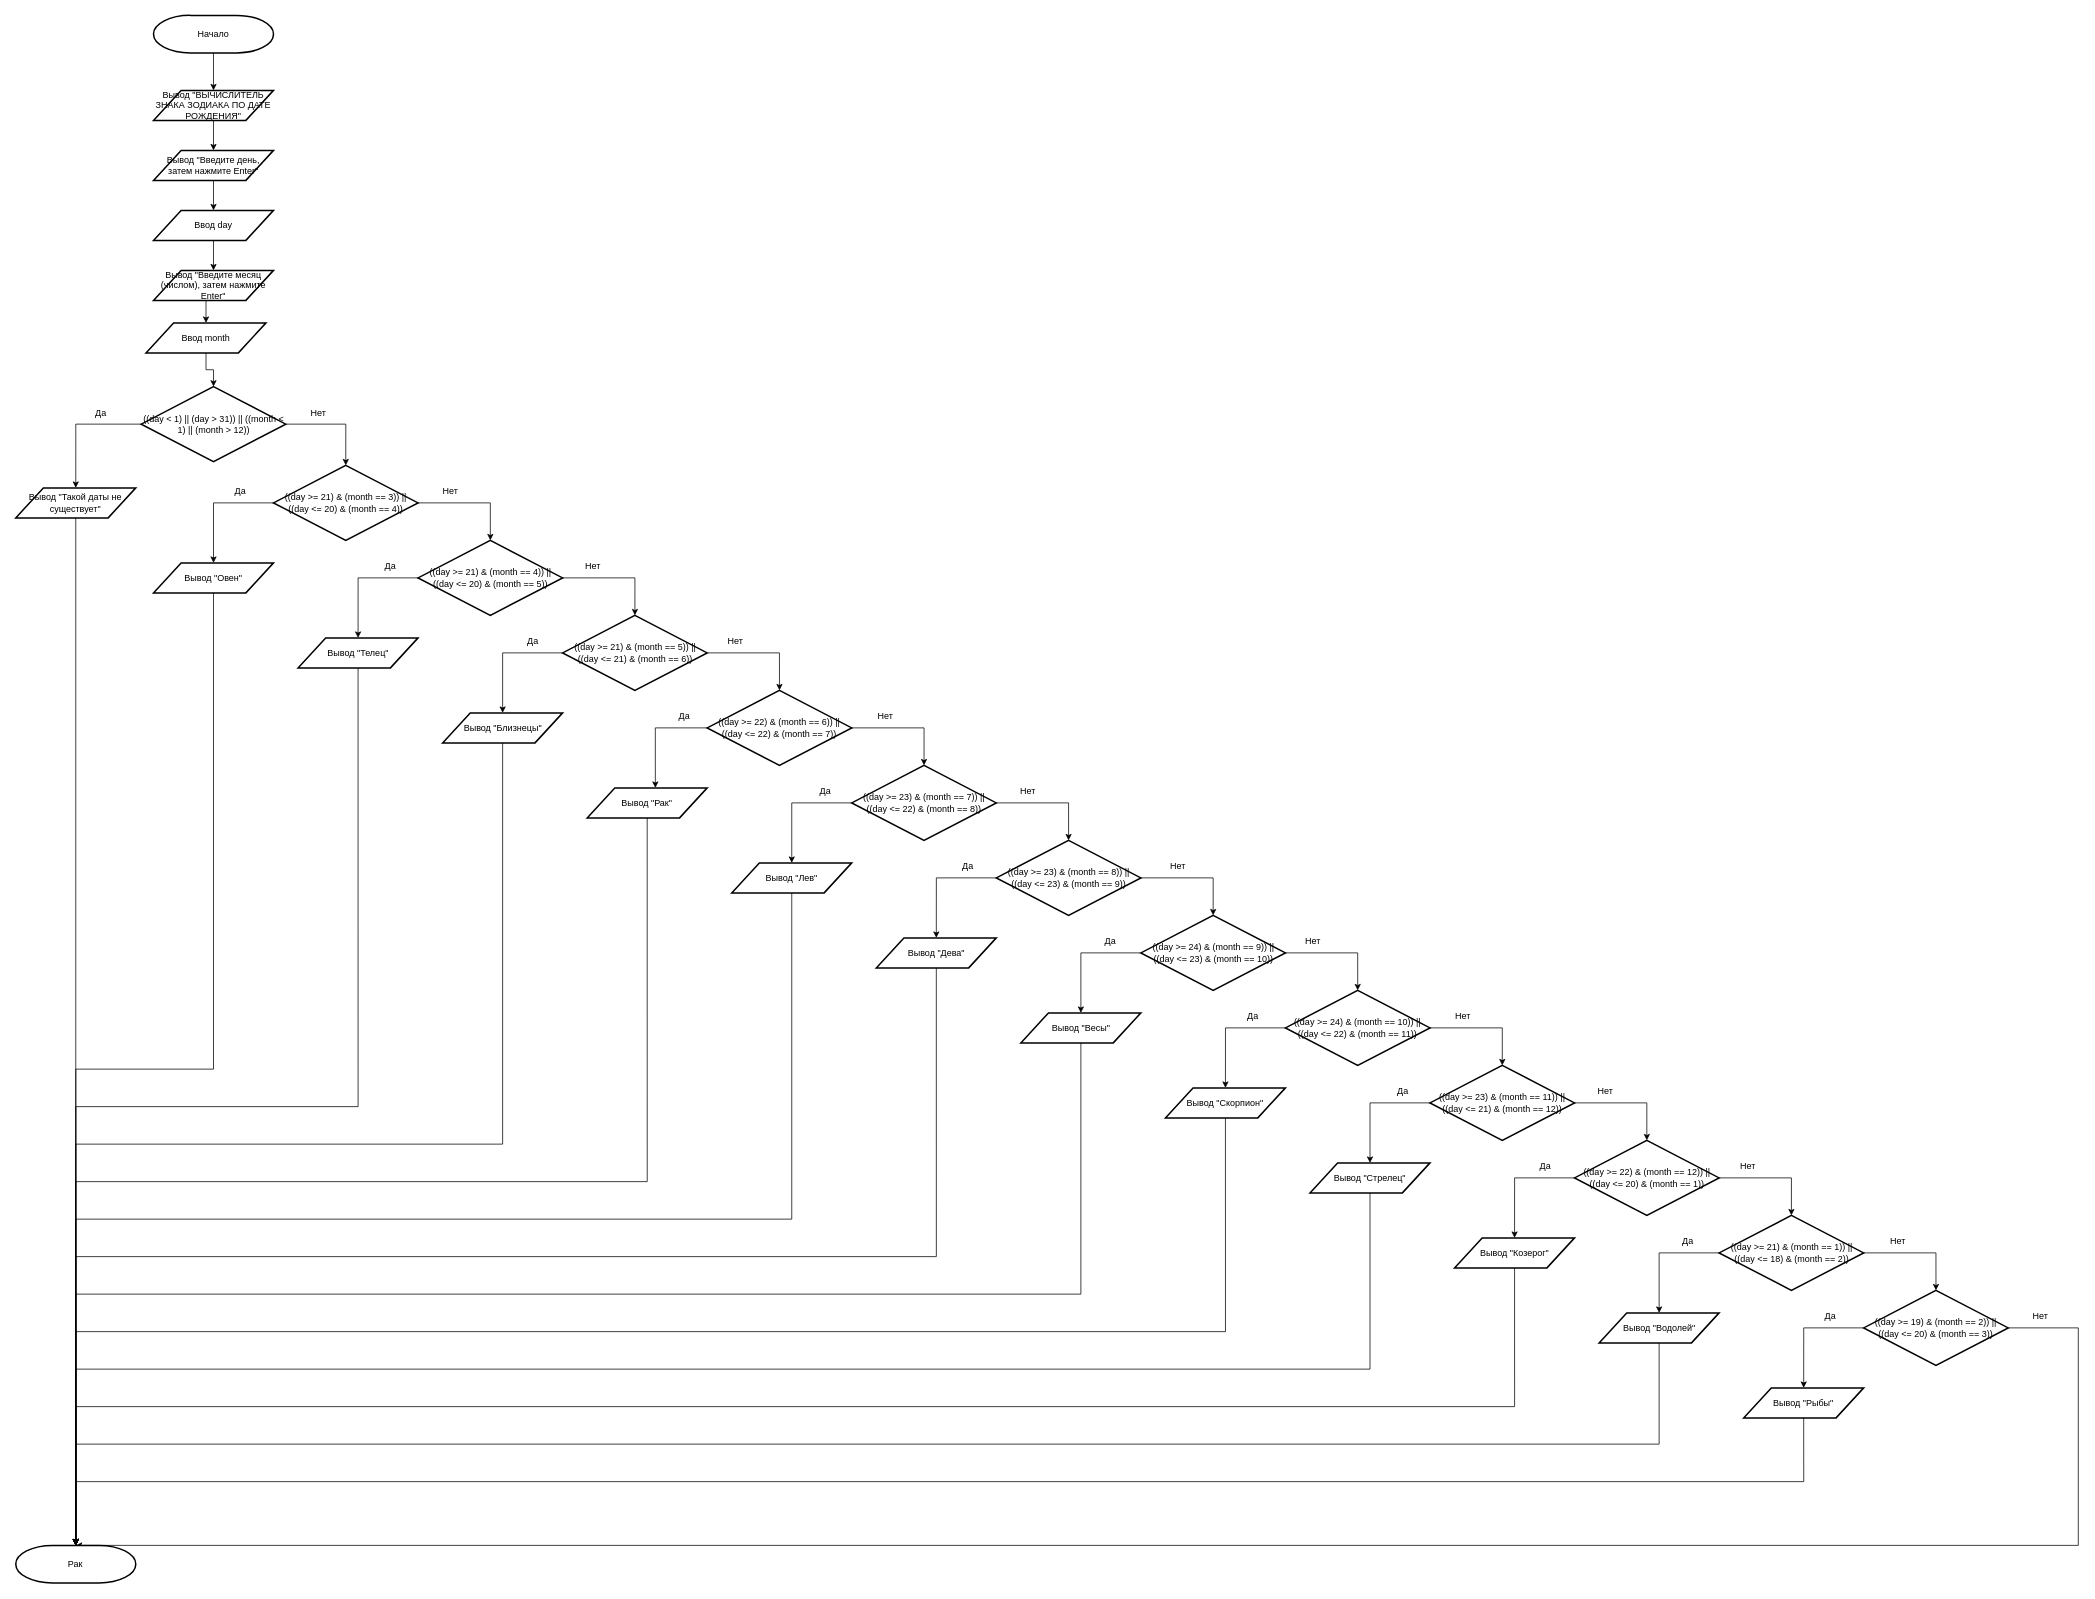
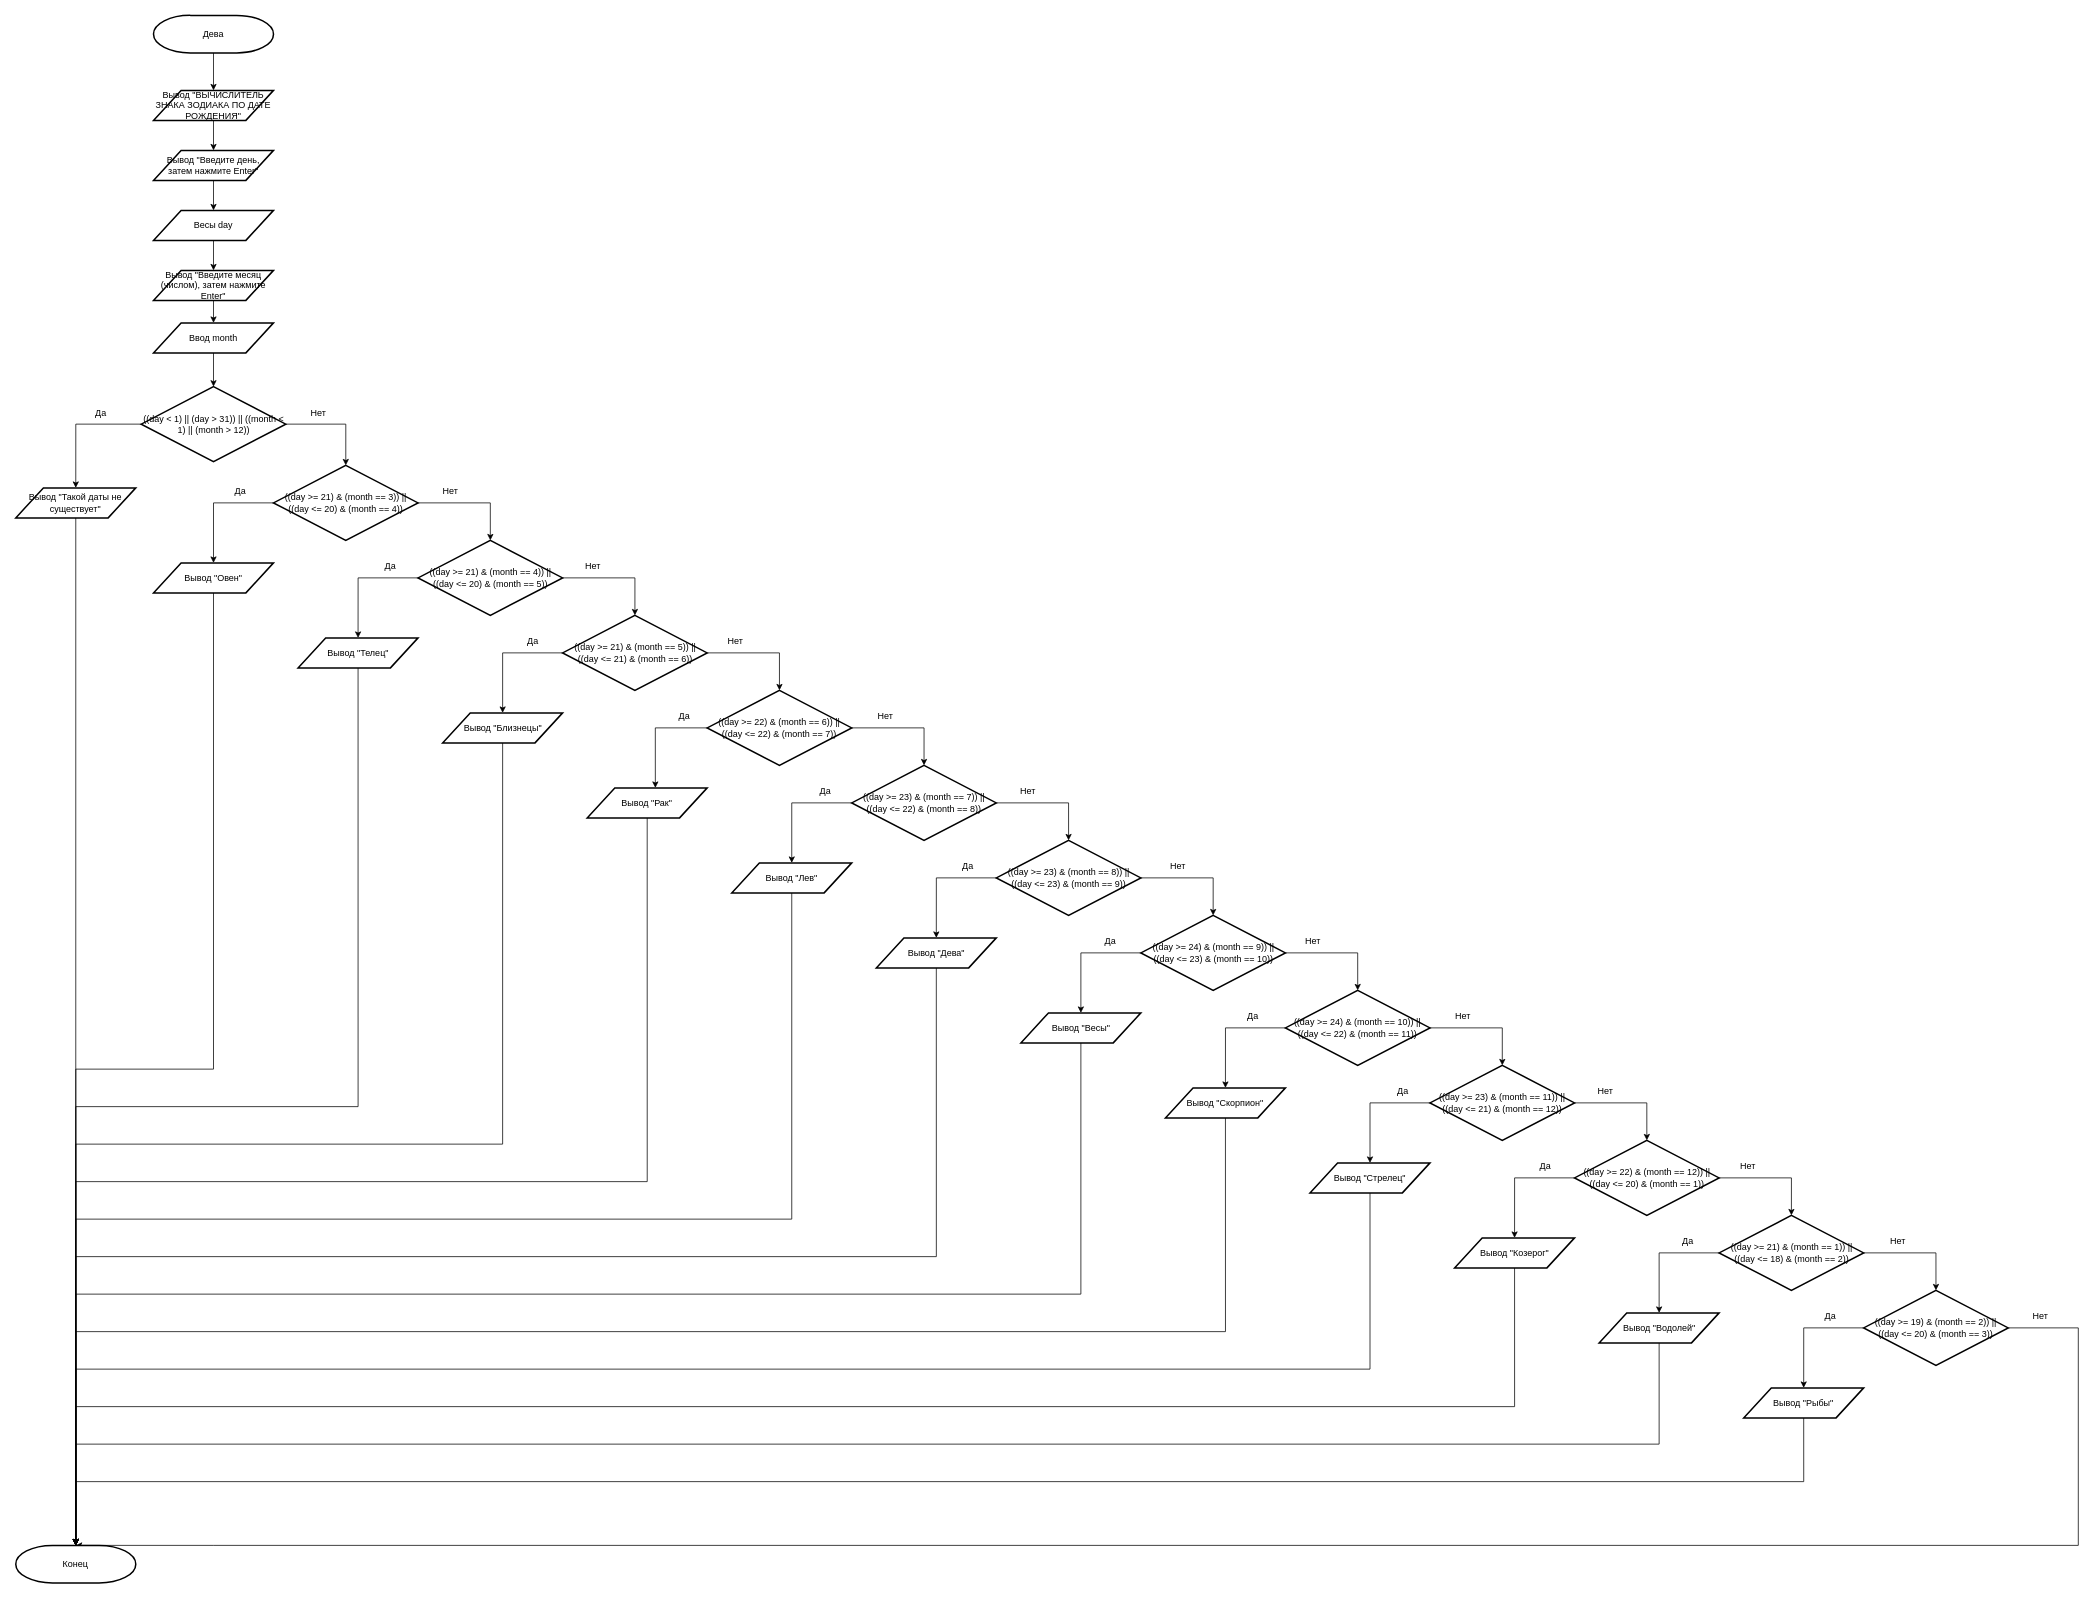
- <mxCell id="3" value="Начало" style="strokeWidth=2;html=1;shape=mxgraph.flowchart.terminator;whiteSpace=wrap;" parent="1" vertex="1"><mxGeometry x="204" y="20" width="160" height="50" as="geometry" /></mxCell>
+ <mxCell id="3" value="Дева" style="strokeWidth=2;html=1;shape=mxgraph.flowchart.terminator;whiteSpace=wrap;" parent="1" vertex="1"><mxGeometry x="204" y="20" width="160" height="50" as="geometry" /></mxCell>
- <mxCell id="5" value="Ввод day" style="shape=parallelogram;html=1;strokeWidth=2;perimeter=parallelogramPerimeter;whiteSpace=wrap;rounded=1;arcSize=0;size=0.23;" parent="1" vertex="1"><mxGeometry x="204" y="280" width="160" height="40" as="geometry" /></mxCell>
+ <mxCell id="5" value="Весы day" style="shape=parallelogram;html=1;strokeWidth=2;perimeter=parallelogramPerimeter;whiteSpace=wrap;rounded=1;arcSize=0;size=0.23;" parent="1" vertex="1"><mxGeometry x="204" y="280" width="160" height="40" as="geometry" /></mxCell>
- <mxCell id="7" value="Ввод month" style="shape=parallelogram;html=1;strokeWidth=2;perimeter=parallelogramPerimeter;whiteSpace=wrap;rounded=1;arcSize=0;size=0.23;" parent="1" vertex="1"><mxGeometry x="194" y="430" width="160" height="40" as="geometry" /></mxCell>
+ <mxCell id="7" value="Ввод month" style="shape=parallelogram;html=1;strokeWidth=2;perimeter=parallelogramPerimeter;whiteSpace=wrap;rounded=1;arcSize=0;size=0.23;" parent="1" vertex="1"><mxGeometry x="204" y="430" width="160" height="40" as="geometry" /></mxCell>
- <mxCell id="68" value="Рак" style="strokeWidth=2;html=1;shape=mxgraph.flowchart.terminator;whiteSpace=wrap;" parent="1" vertex="1"><mxGeometry x="20.37" y="2060" width="160" height="50" as="geometry" /></mxCell>
+ <mxCell id="68" value="Конец" style="strokeWidth=2;html=1;shape=mxgraph.flowchart.terminator;whiteSpace=wrap;" parent="1" vertex="1"><mxGeometry x="20.37" y="2060" width="160" height="50" as="geometry" /></mxCell>
